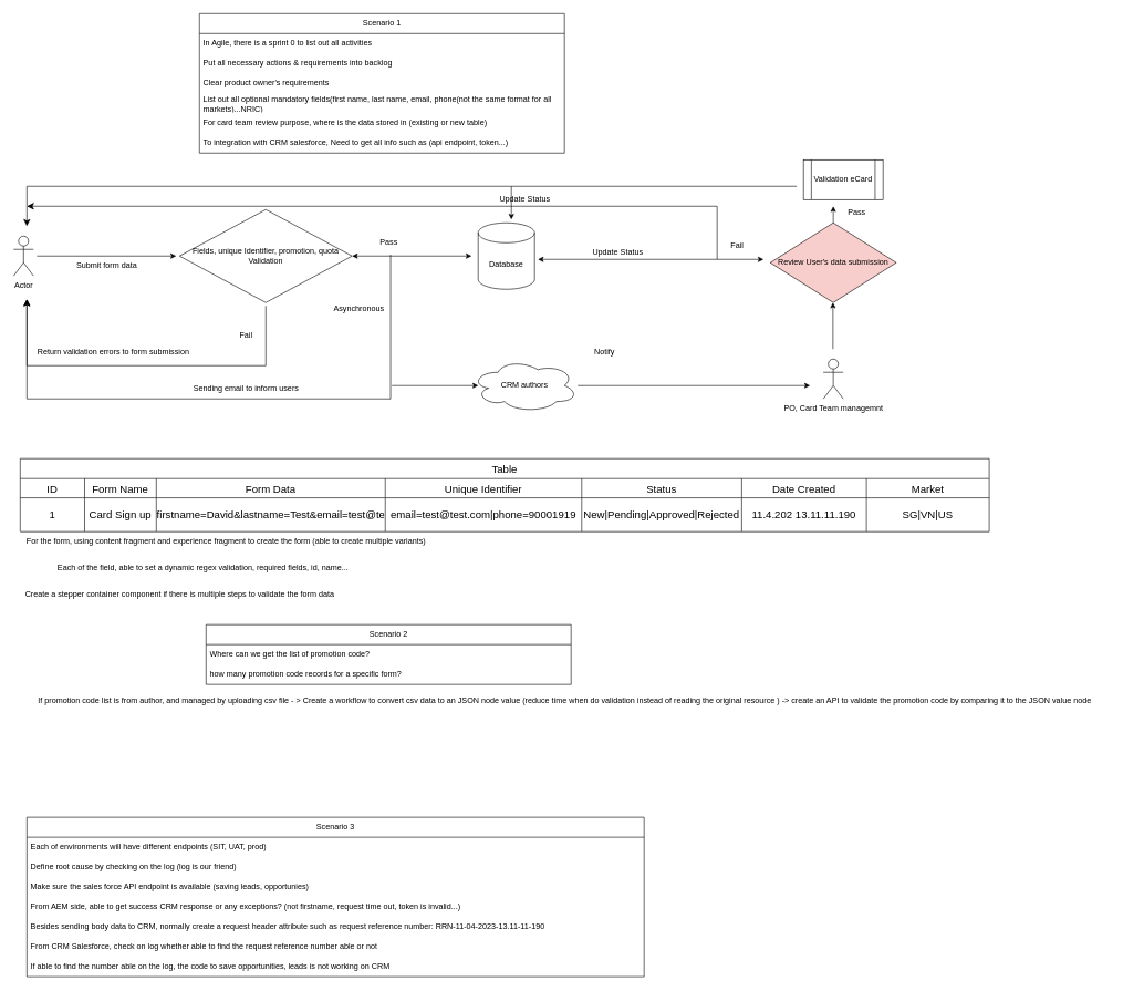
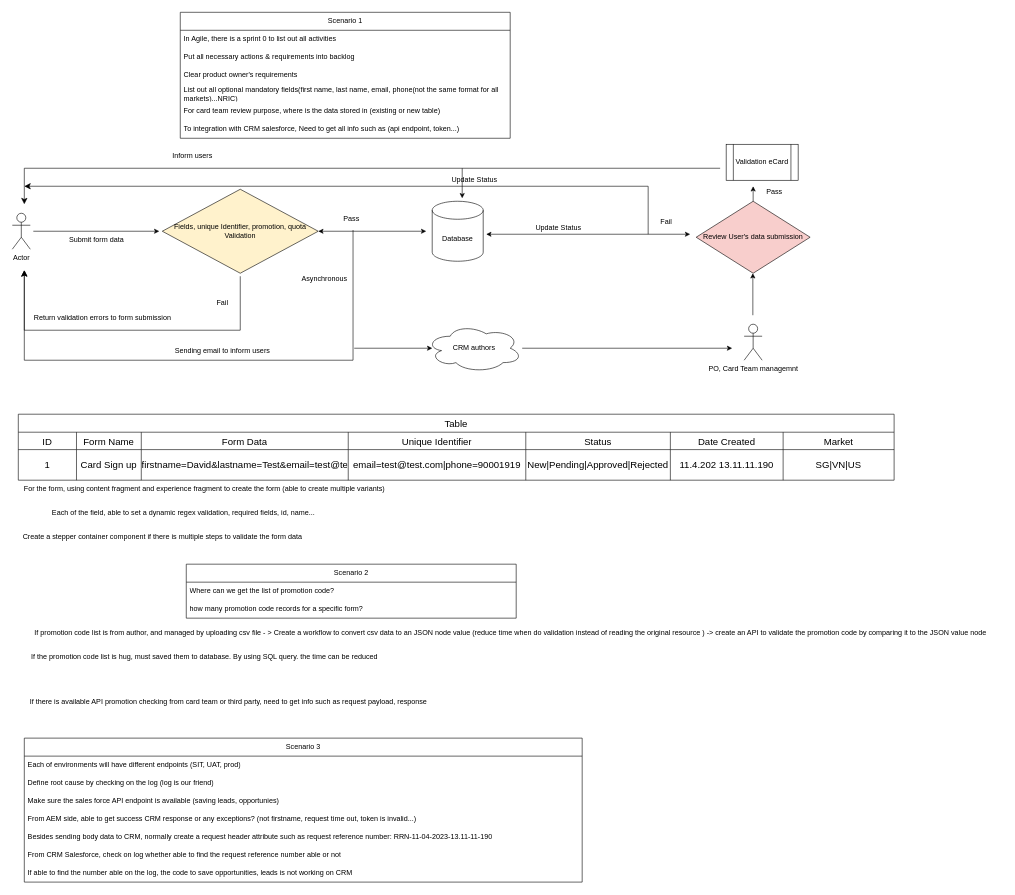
+ <mxCell id="64" value="Inform users" style="text;html=1;align=center;verticalAlign=middle;resizable=0;points=[];autosize=1;strokeColor=none;fillColor=none;" parent="1" vertex="1"><mxGeometry x="275" y="245" width="90" height="30" as="geometry" /></mxCell>
- <mxCell id="26" value="Fields, unique Identifier, promotion, quota Validation" style="rhombus;whiteSpace=wrap;html=1;" parent="1" vertex="1"><mxGeometry x="270" y="315" width="260" height="140" as="geometry" /></mxCell>
+ <mxCell id="26" value="Fields, unique Identifier, promotion, quota Validation" style="rhombus;whiteSpace=wrap;html=1;fillColor=#fff2cc;" parent="1" vertex="1"><mxGeometry x="270" y="315" width="260" height="140" as="geometry" /></mxCell>
- <mxCell id="61" value="Notify" style="text;html=1;align=center;verticalAlign=middle;resizable=0;points=[];autosize=1;strokeColor=none;fillColor=none;" parent="1" vertex="1"><mxGeometry x="885" y="515" width="50" height="30" as="geometry" /></mxCell>
+ <mxCell id="42" value="If the promotion code list is hug, must saved them to database. By using SQL query. the time can be reduced " style="text;html=1;align=center;verticalAlign=middle;resizable=0;points=[];autosize=1;strokeColor=none;fillColor=none;" parent="1" vertex="1"><mxGeometry x="35" y="1080" width="610" height="30" as="geometry" /></mxCell>
+ <mxCell id="51" value="If there is available API promotion checking from card team or third party, need to get info such as request payload, response " style="text;html=1;align=center;verticalAlign=middle;resizable=0;points=[];autosize=1;strokeColor=none;fillColor=none;" parent="1" vertex="1"><mxGeometry x="30" y="1155" width="700" height="30" as="geometry" /></mxCell>
